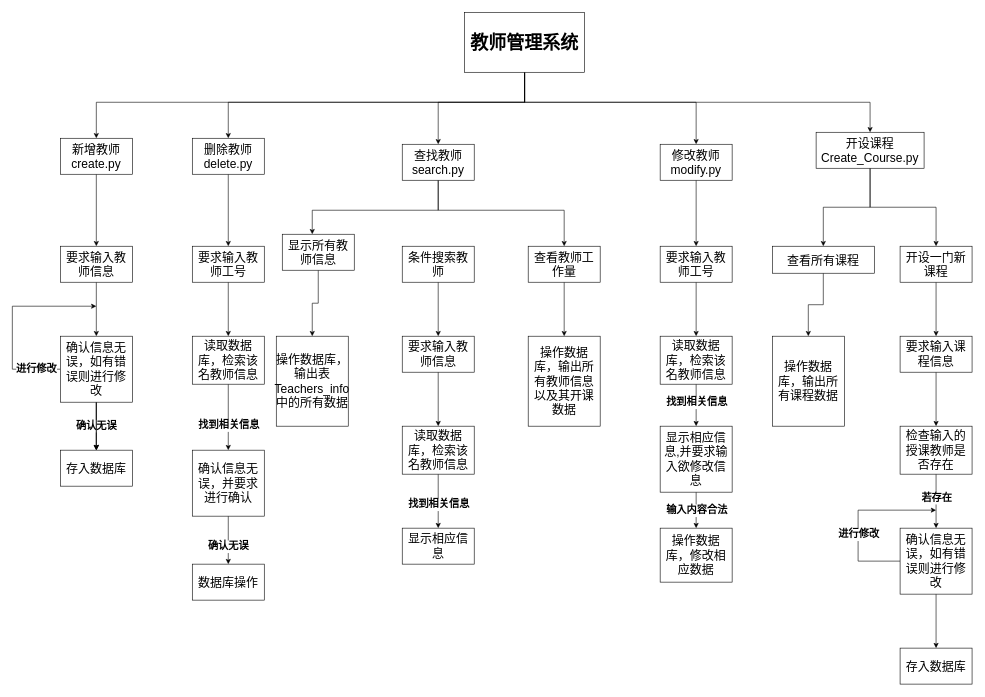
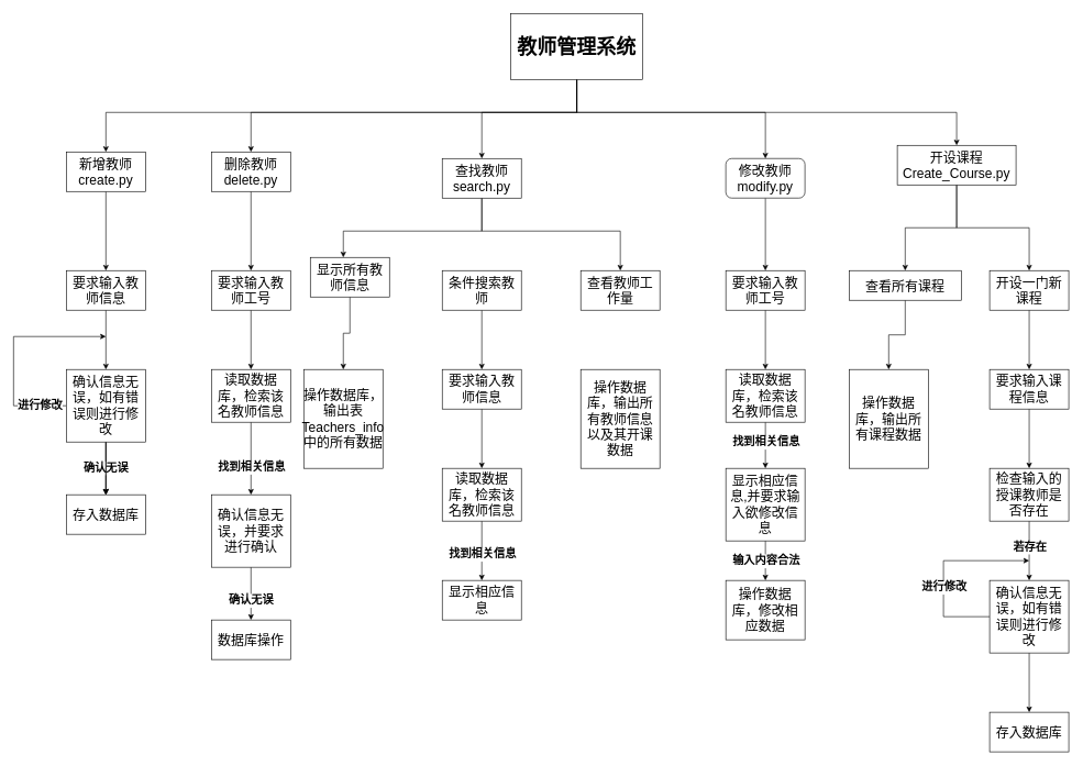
- <mxCell id="14" value="&lt;span style=&quot;font-size: 20px&quot;&gt;修改教师&lt;/span&gt;&lt;span style=&quot;font-size: 20px&quot;&gt;modify.py&lt;/span&gt;" style="rounded=0;whiteSpace=wrap;html=1;" vertex="1" parent="1"><mxGeometry x="1100" y="240" width="120" height="60" as="geometry" /></mxCell>
+ <mxCell id="14" value="&lt;span style=&quot;font-size: 20px&quot;&gt;修改教师&lt;/span&gt;&lt;span style=&quot;font-size: 20px&quot;&gt;modify.py&lt;/span&gt;" style="whiteSpace=wrap;html=1;rounded=1;" vertex="1" parent="1"><mxGeometry x="1100" y="240" width="120" height="60" as="geometry" /></mxCell>
- <mxCell id="42" value="" style="edgeStyle=orthogonalEdgeStyle;rounded=0;orthogonalLoop=1;jettySize=auto;html=1;" edge="1" parent="1" source="43" target="51"><mxGeometry relative="1" as="geometry" /></mxCell>
